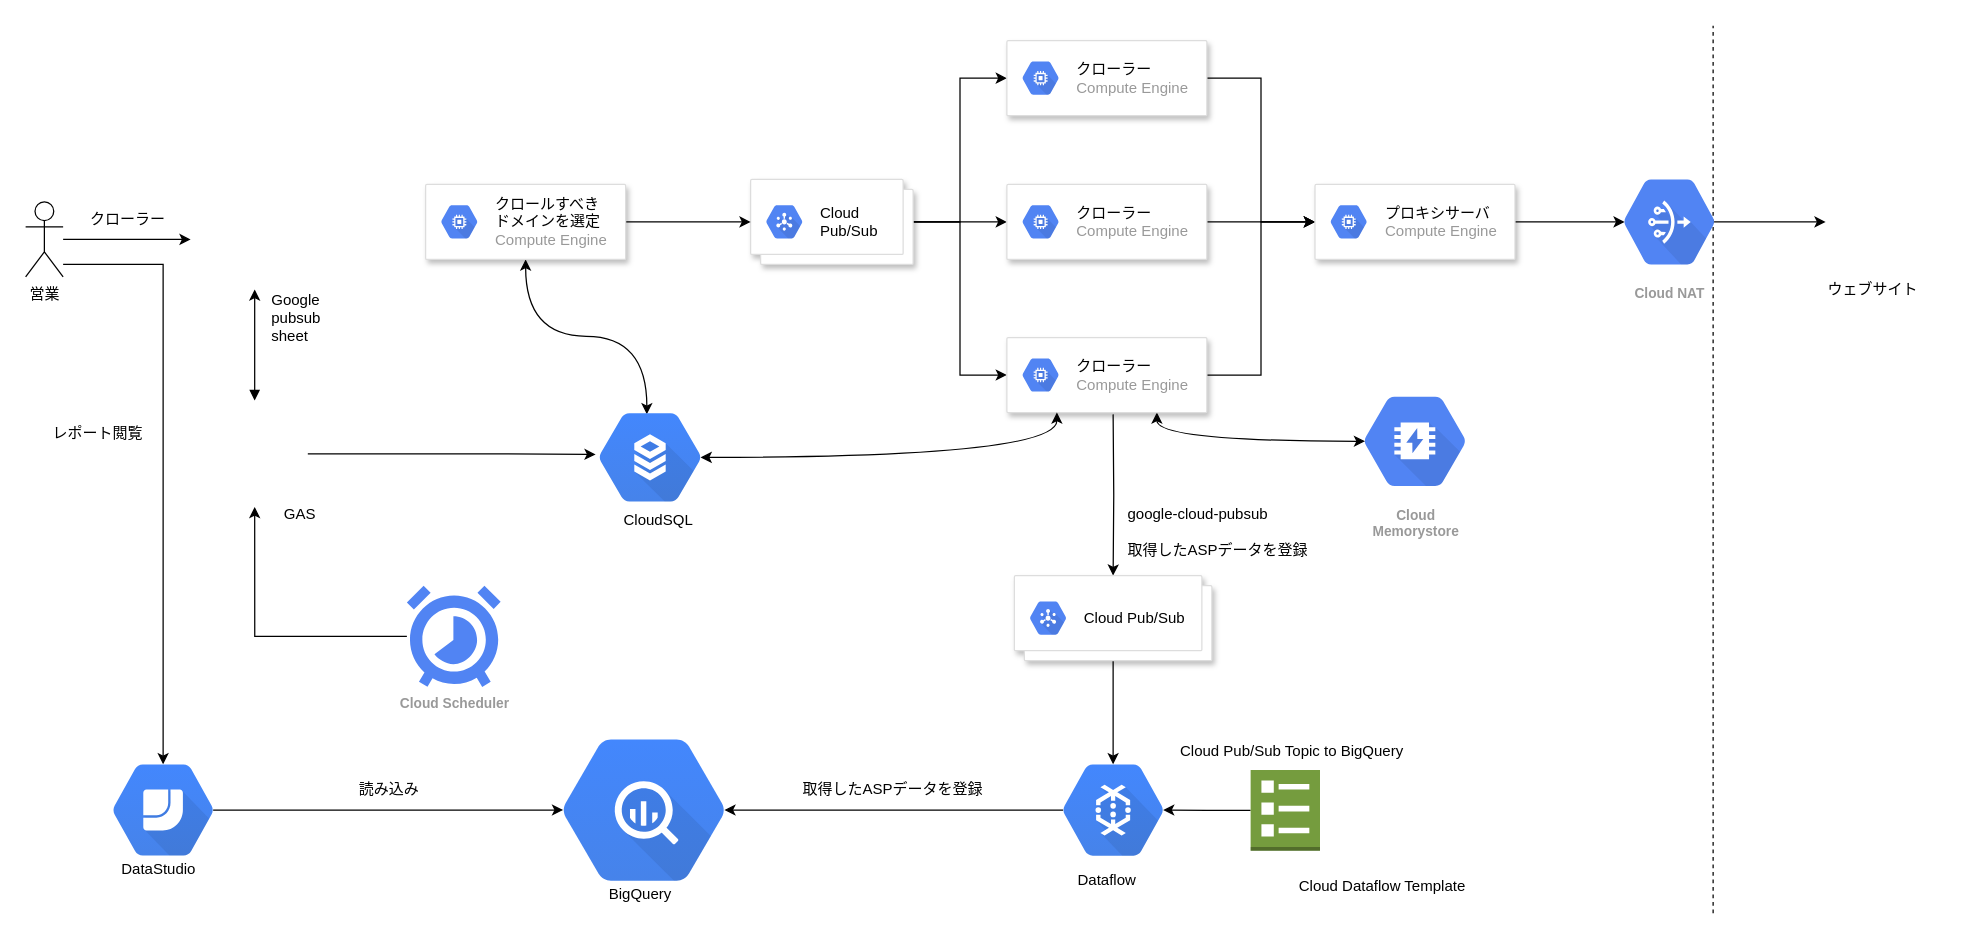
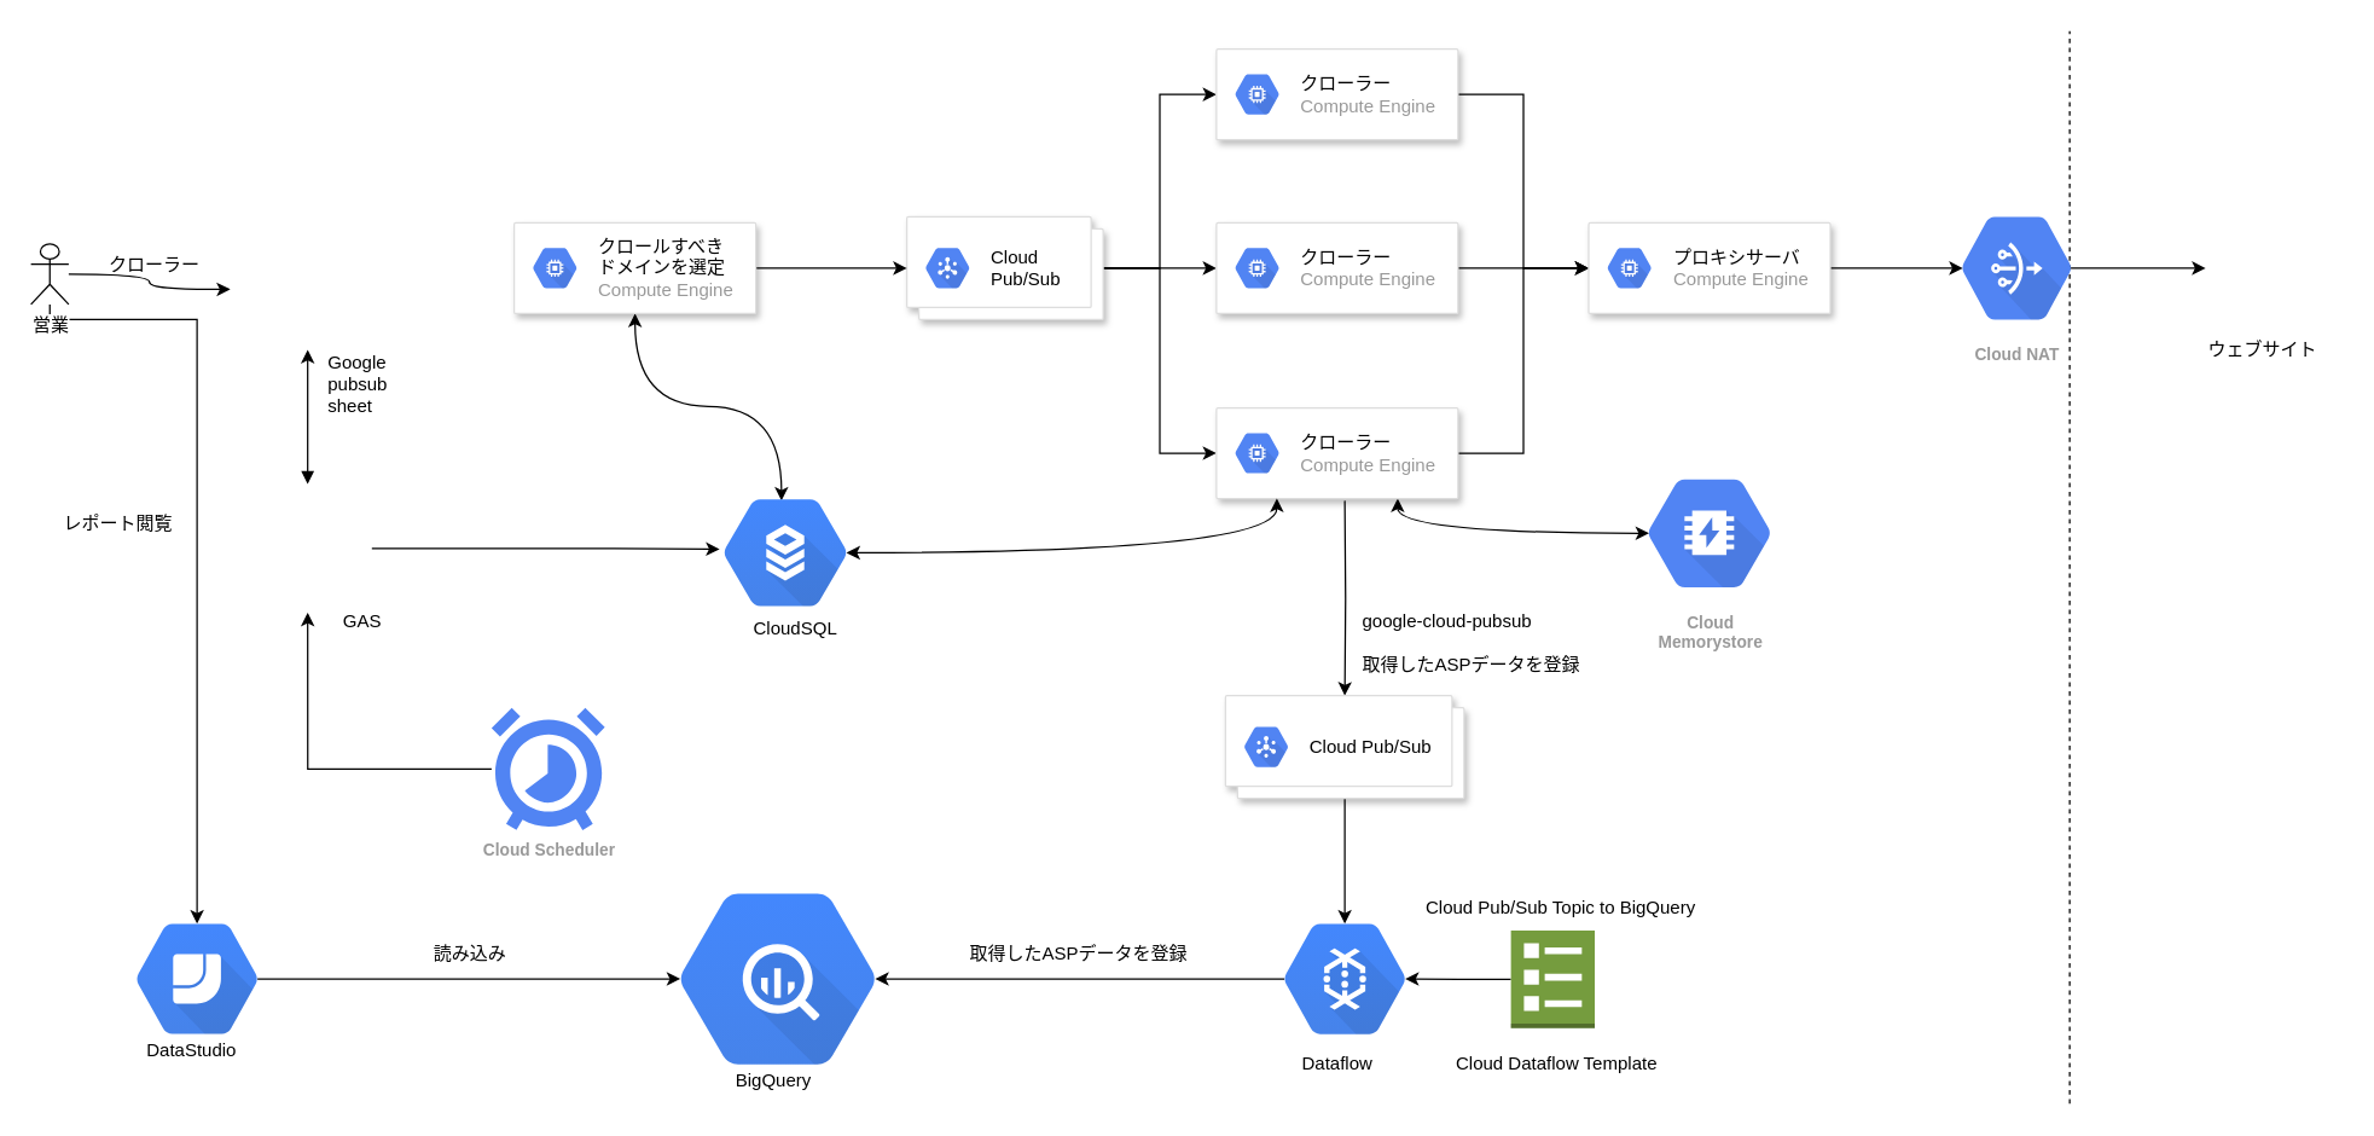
- <mxCell id="4" value="営業" style="shape=umlActor;verticalLabelPosition=bottom;labelBackgroundColor=#ffffff;verticalAlign=top;html=1;outlineConnect=0;" vertex="1" parent="1"><mxGeometry x="20" y="161" width="30" height="60" as="geometry" /></mxCell>
+ <mxCell id="4" value="営業" style="shape=umlActor;verticalLabelPosition=bottom;labelBackgroundColor=#ffffff;verticalAlign=top;html=1;outlineConnect=0;" vertex="1" parent="1"><mxGeometry x="20" y="161" width="25" height="40" as="geometry" /></mxCell>
- <mxCell id="42" value="Cloud Dataflow Template" style="text;html=1;resizable=0;points=[];autosize=1;align=left;verticalAlign=top;spacingTop=-4;" vertex="1" parent="1"><mxGeometry x="1037" y="699" width="150" height="20" as="geometry" /></mxCell>
+ <mxCell id="42" value="Cloud Dataflow Template" style="text;html=1;resizable=0;points=[];autosize=1;align=left;verticalAlign=top;spacingTop=-4;" vertex="1" parent="1"><mxGeometry x="962" y="694" width="150" height="20" as="geometry" /></mxCell>
